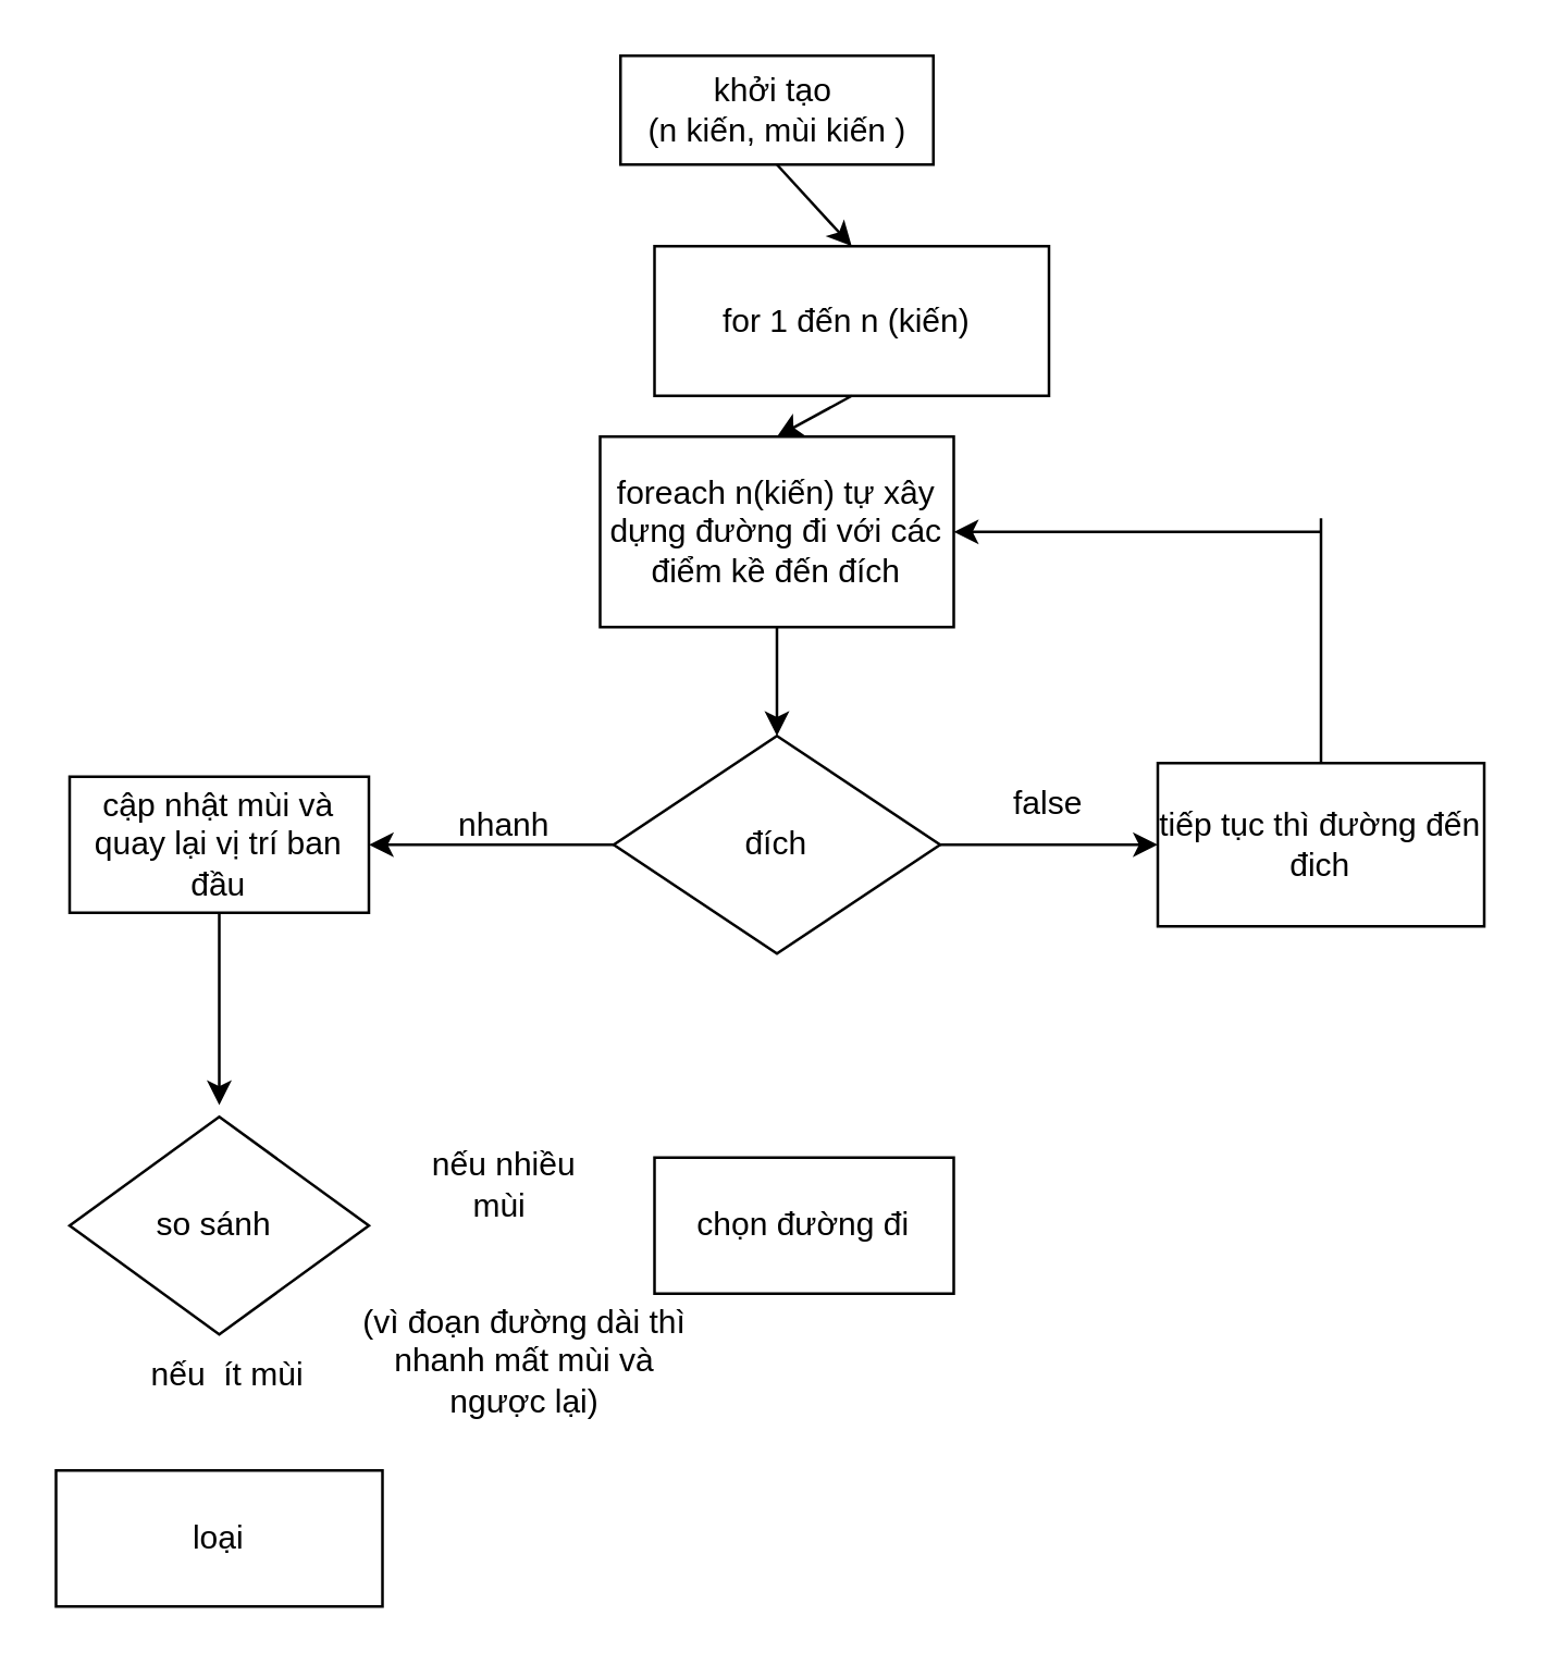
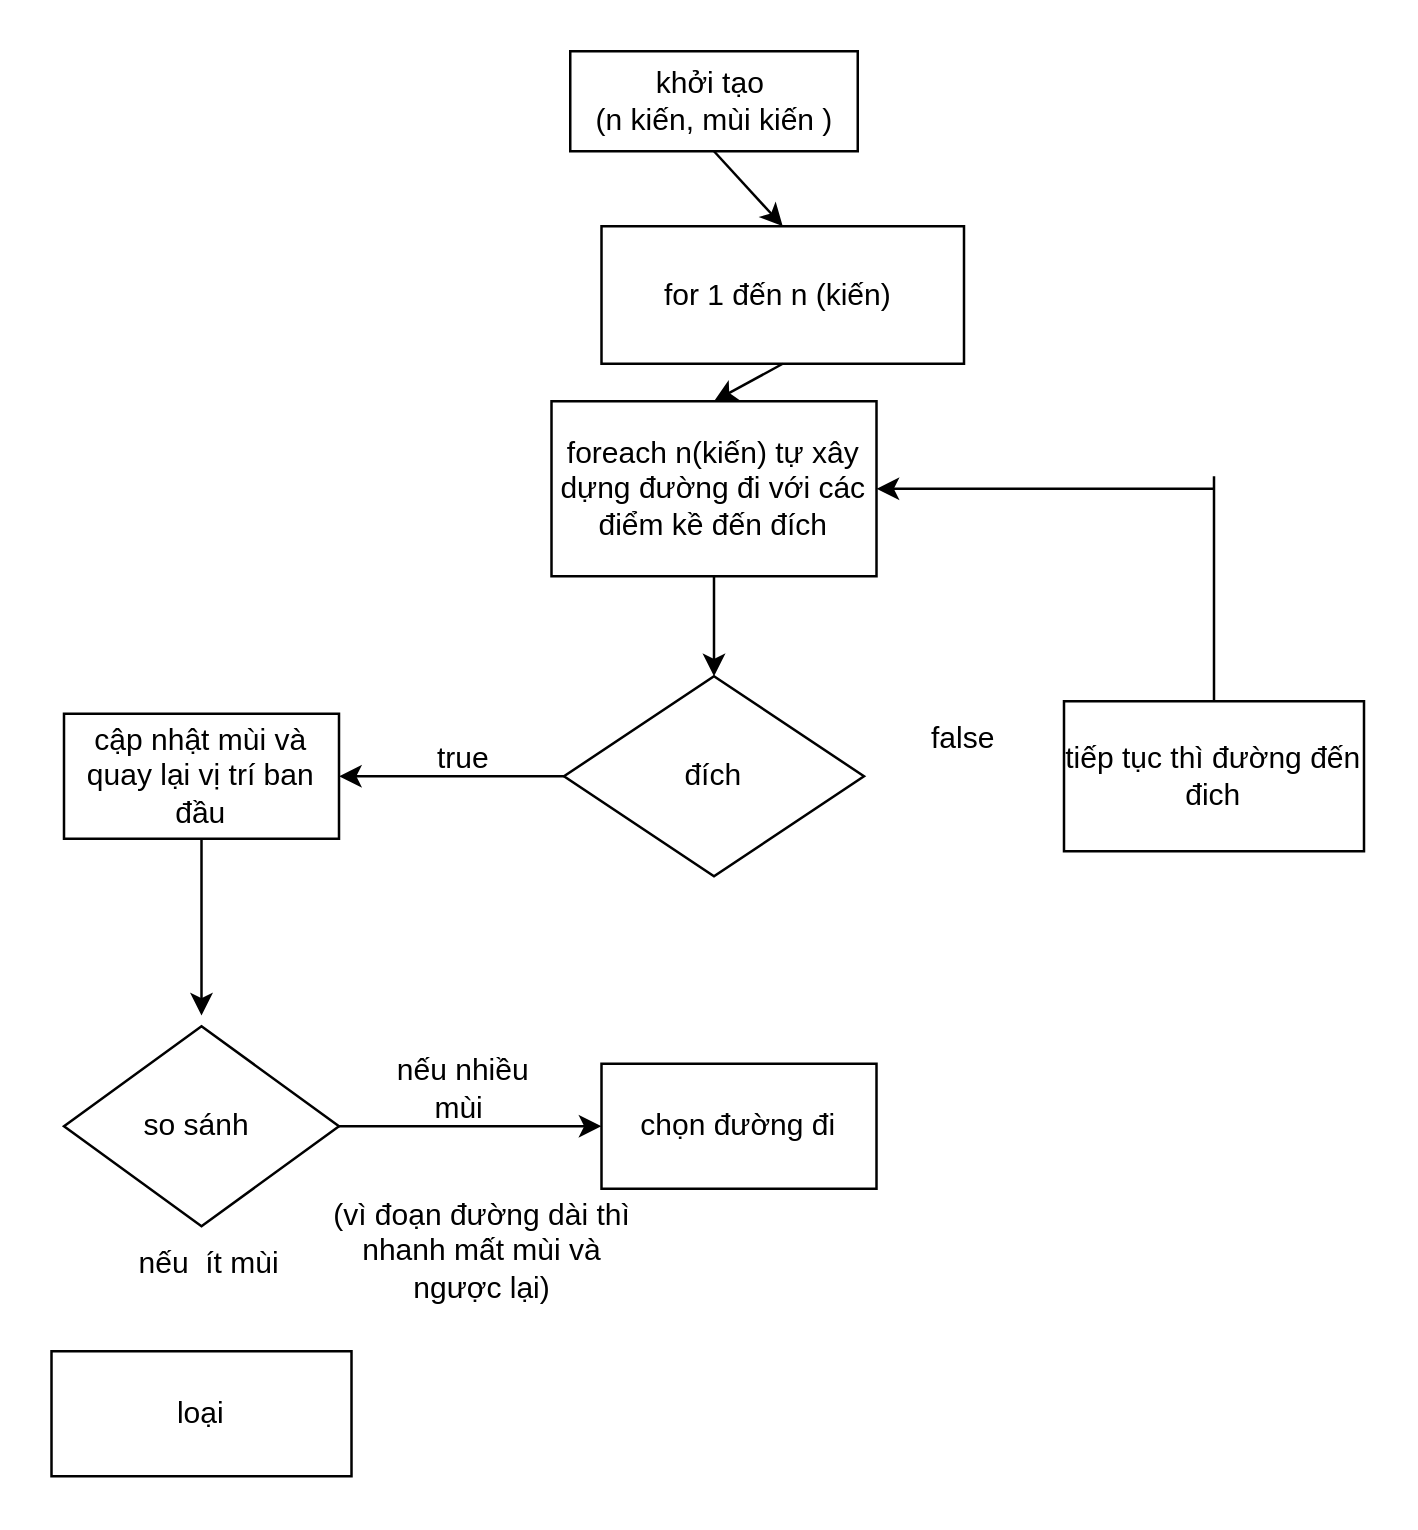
- <mxCell id="13" value="nhanh" style="text;html=1;strokeColor=none;fillColor=none;align=center;verticalAlign=middle;whiteSpace=wrap;rounded=0;" vertex="1" parent="1"><mxGeometry x="155" y="285" width="60" height="35" as="geometry" /></mxCell>
+ <mxCell id="13" value="true" style="text;html=1;strokeColor=none;fillColor=none;align=center;verticalAlign=middle;whiteSpace=wrap;rounded=0;" vertex="1" parent="1"><mxGeometry x="155" y="285" width="60" height="35" as="geometry" /></mxCell>
- <mxCell id="12" value="" style="endArrow=classic;html=1;entryX=0;entryY=0.5;entryDx=0;entryDy=0;" edge="1" parent="1" source="5" target="10"><mxGeometry width="50" height="50" relative="1" as="geometry"><mxPoint x="345" y="360" as="sourcePoint" /><mxPoint x="395" y="310" as="targetPoint" /></mxGeometry></mxCell>
+ <mxCell id="21" value="" style="endArrow=classic;html=1;exitX=1;exitY=0.5;exitDx=0;exitDy=0;entryX=0;entryY=0.5;entryDx=0;entryDy=0;" edge="1" parent="1" source="18" target="19"><mxGeometry width="50" height="50" relative="1" as="geometry"><mxPoint x="145" y="490" as="sourcePoint" /><mxPoint x="195" y="440" as="targetPoint" /></mxGeometry></mxCell>
